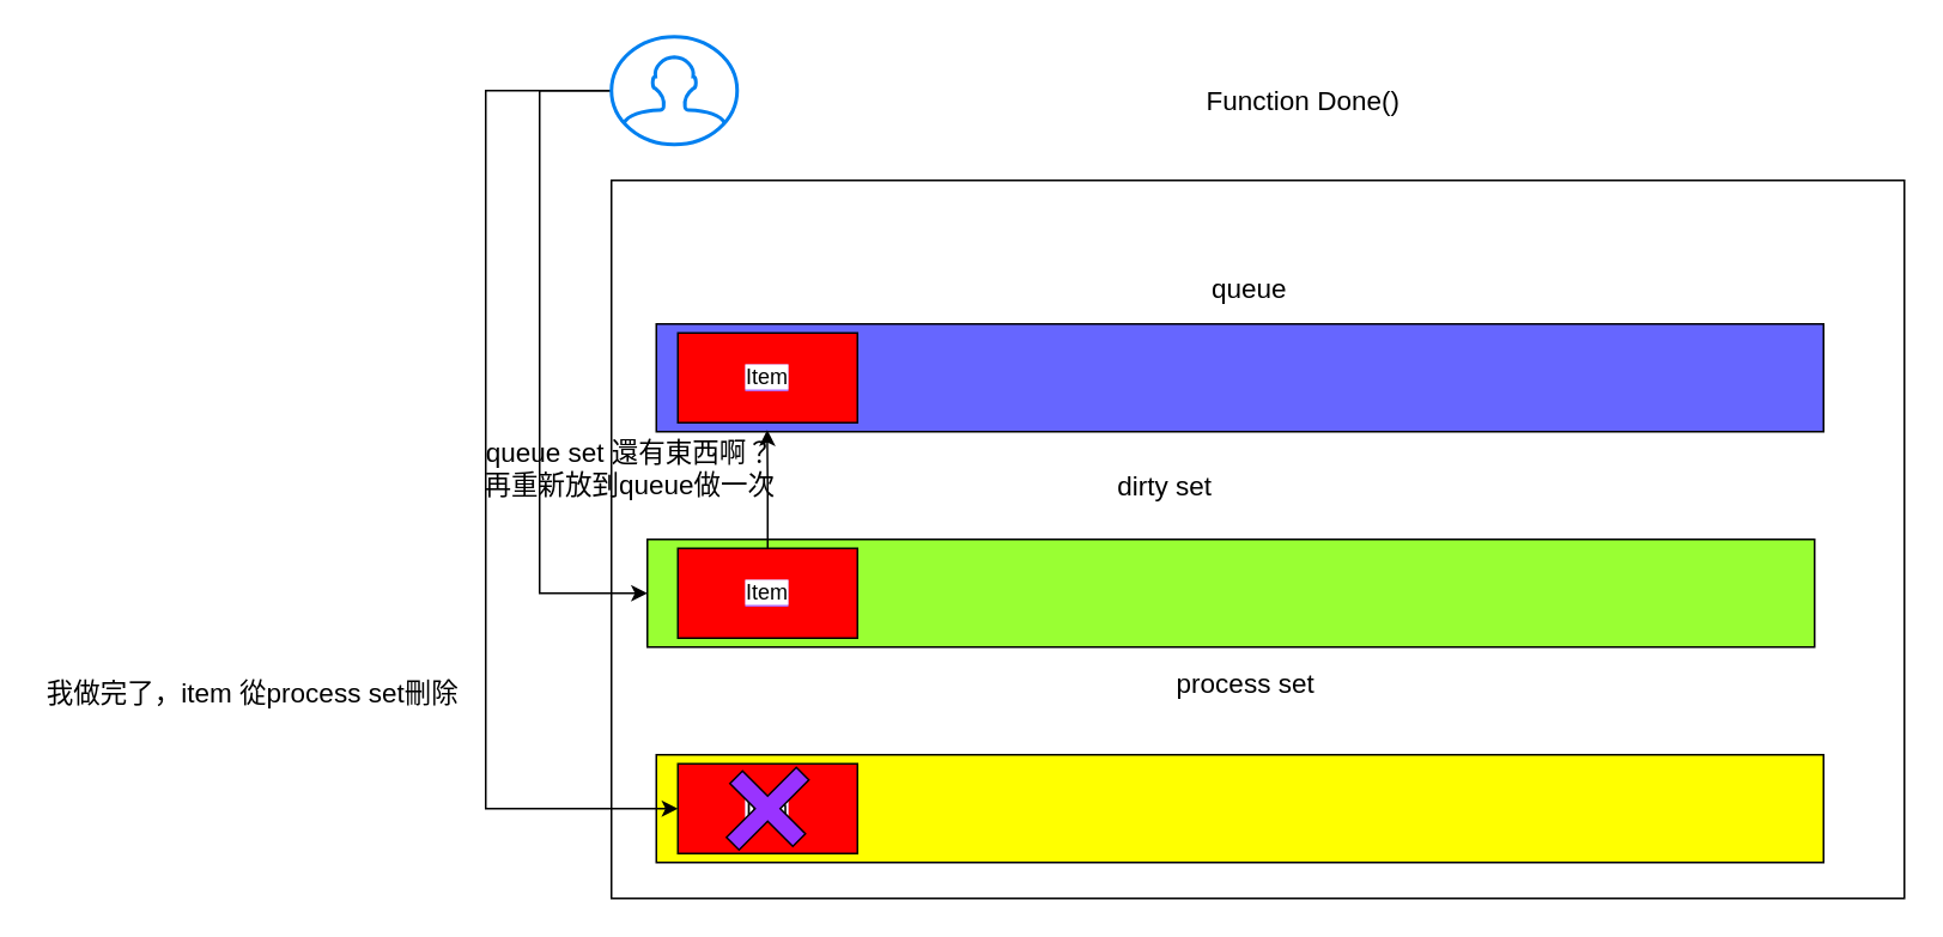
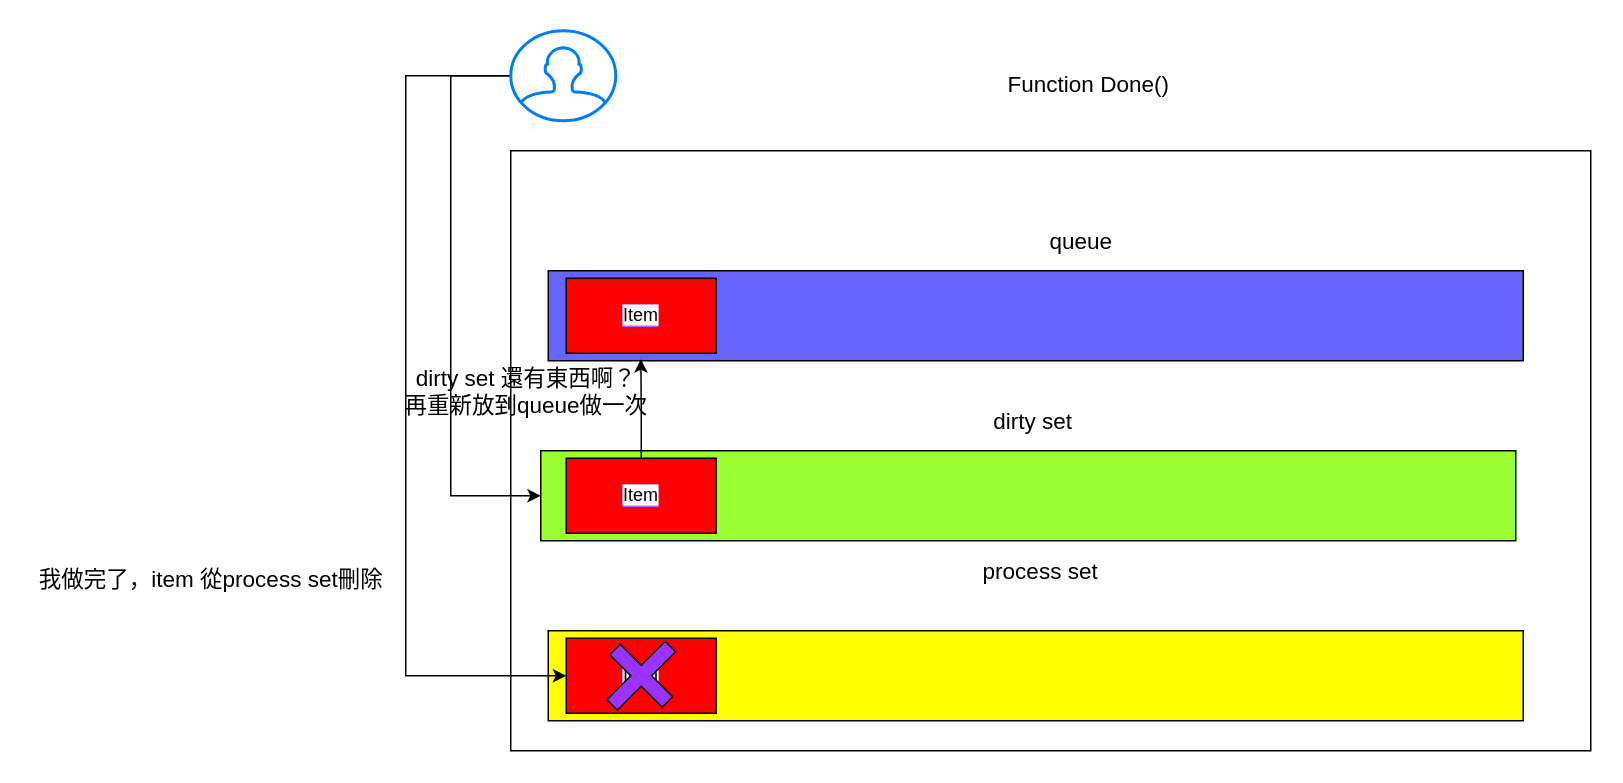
- <mxCell id="4" value="queue" style="text;html=1;align=center;verticalAlign=middle;resizable=0;points=[];autosize=1;fontSize=15;" vertex="1" parent="1"><mxGeometry x="665" y="150" width="60" height="20" as="geometry" /></mxCell>
+ <mxCell id="4" value="queue" style="text;html=1;align=center;verticalAlign=middle;resizable=0;points=[];autosize=1;fontSize=15;" vertex="1" parent="1"><mxGeometry x="690" y="150" width="60" height="20" as="geometry" /></mxCell>
- <mxCell id="19" value="&lt;font style=&quot;font-size: 15px&quot;&gt;queue set 還有東西啊？&lt;br&gt;再重新放到queue做一次&lt;br&gt;&lt;/font&gt;" style="text;html=1;align=center;verticalAlign=middle;resizable=0;points=[];autosize=1;" vertex="1" parent="1"><mxGeometry x="260" y="240" width="180" height="40" as="geometry" /></mxCell>
+ <mxCell id="19" value="&lt;font style=&quot;font-size: 15px&quot;&gt;dirty set 還有東西啊？&lt;br&gt;再重新放到queue做一次&lt;br&gt;&lt;/font&gt;" style="text;html=1;align=center;verticalAlign=middle;resizable=0;points=[];autosize=1;" vertex="1" parent="1"><mxGeometry x="260" y="240" width="180" height="40" as="geometry" /></mxCell>
- <mxCell id="6" value="dirty set&amp;nbsp;" style="text;html=1;align=center;verticalAlign=middle;resizable=0;points=[];autosize=1;fontSize=15;" vertex="1" parent="1"><mxGeometry x="615" y="260" width="70" height="20" as="geometry" /></mxCell>
+ <mxCell id="6" value="dirty set&amp;nbsp;" style="text;html=1;align=center;verticalAlign=middle;resizable=0;points=[];autosize=1;fontSize=15;" vertex="1" parent="1"><mxGeometry x="655" y="270" width="70" height="20" as="geometry" /></mxCell>
